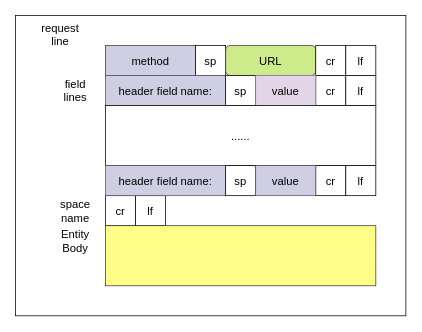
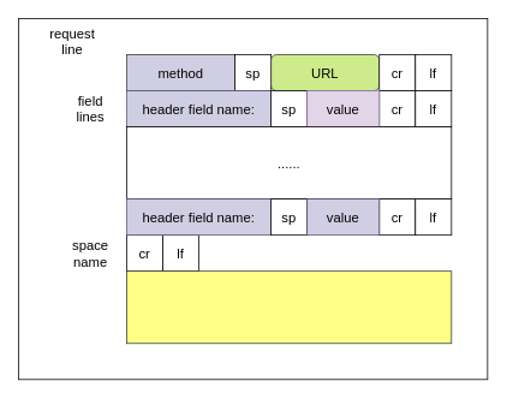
- <mxCell id="25" value="Entity&lt;br&gt;Body" style="text;html=1;strokeColor=none;fillColor=none;align=center;verticalAlign=middle;whiteSpace=wrap;rounded=0;fontSize=15;" vertex="1" parent="1"><mxGeometry y="300" width="80" height="40" as="geometry" x="60" /></mxCell>
